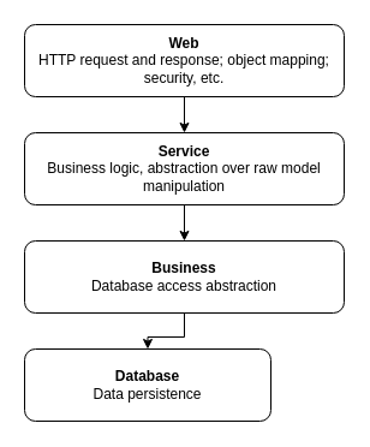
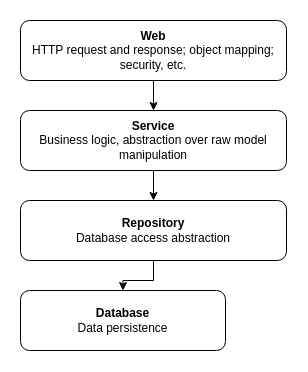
- <mxCell id="7" value="&lt;b&gt;Business&lt;br&gt;&lt;/b&gt;Database access abstraction" style="rounded=1;whiteSpace=wrap;html=1;" vertex="1" parent="1"><mxGeometry x="20" y="200" width="266" height="60" as="geometry" /></mxCell>
+ <mxCell id="7" value="&lt;b&gt;Repository&lt;br&gt;&lt;/b&gt;Database access abstraction" style="rounded=1;whiteSpace=wrap;html=1;" vertex="1" parent="1"><mxGeometry x="20" y="200" width="266" height="60" as="geometry" /></mxCell>
